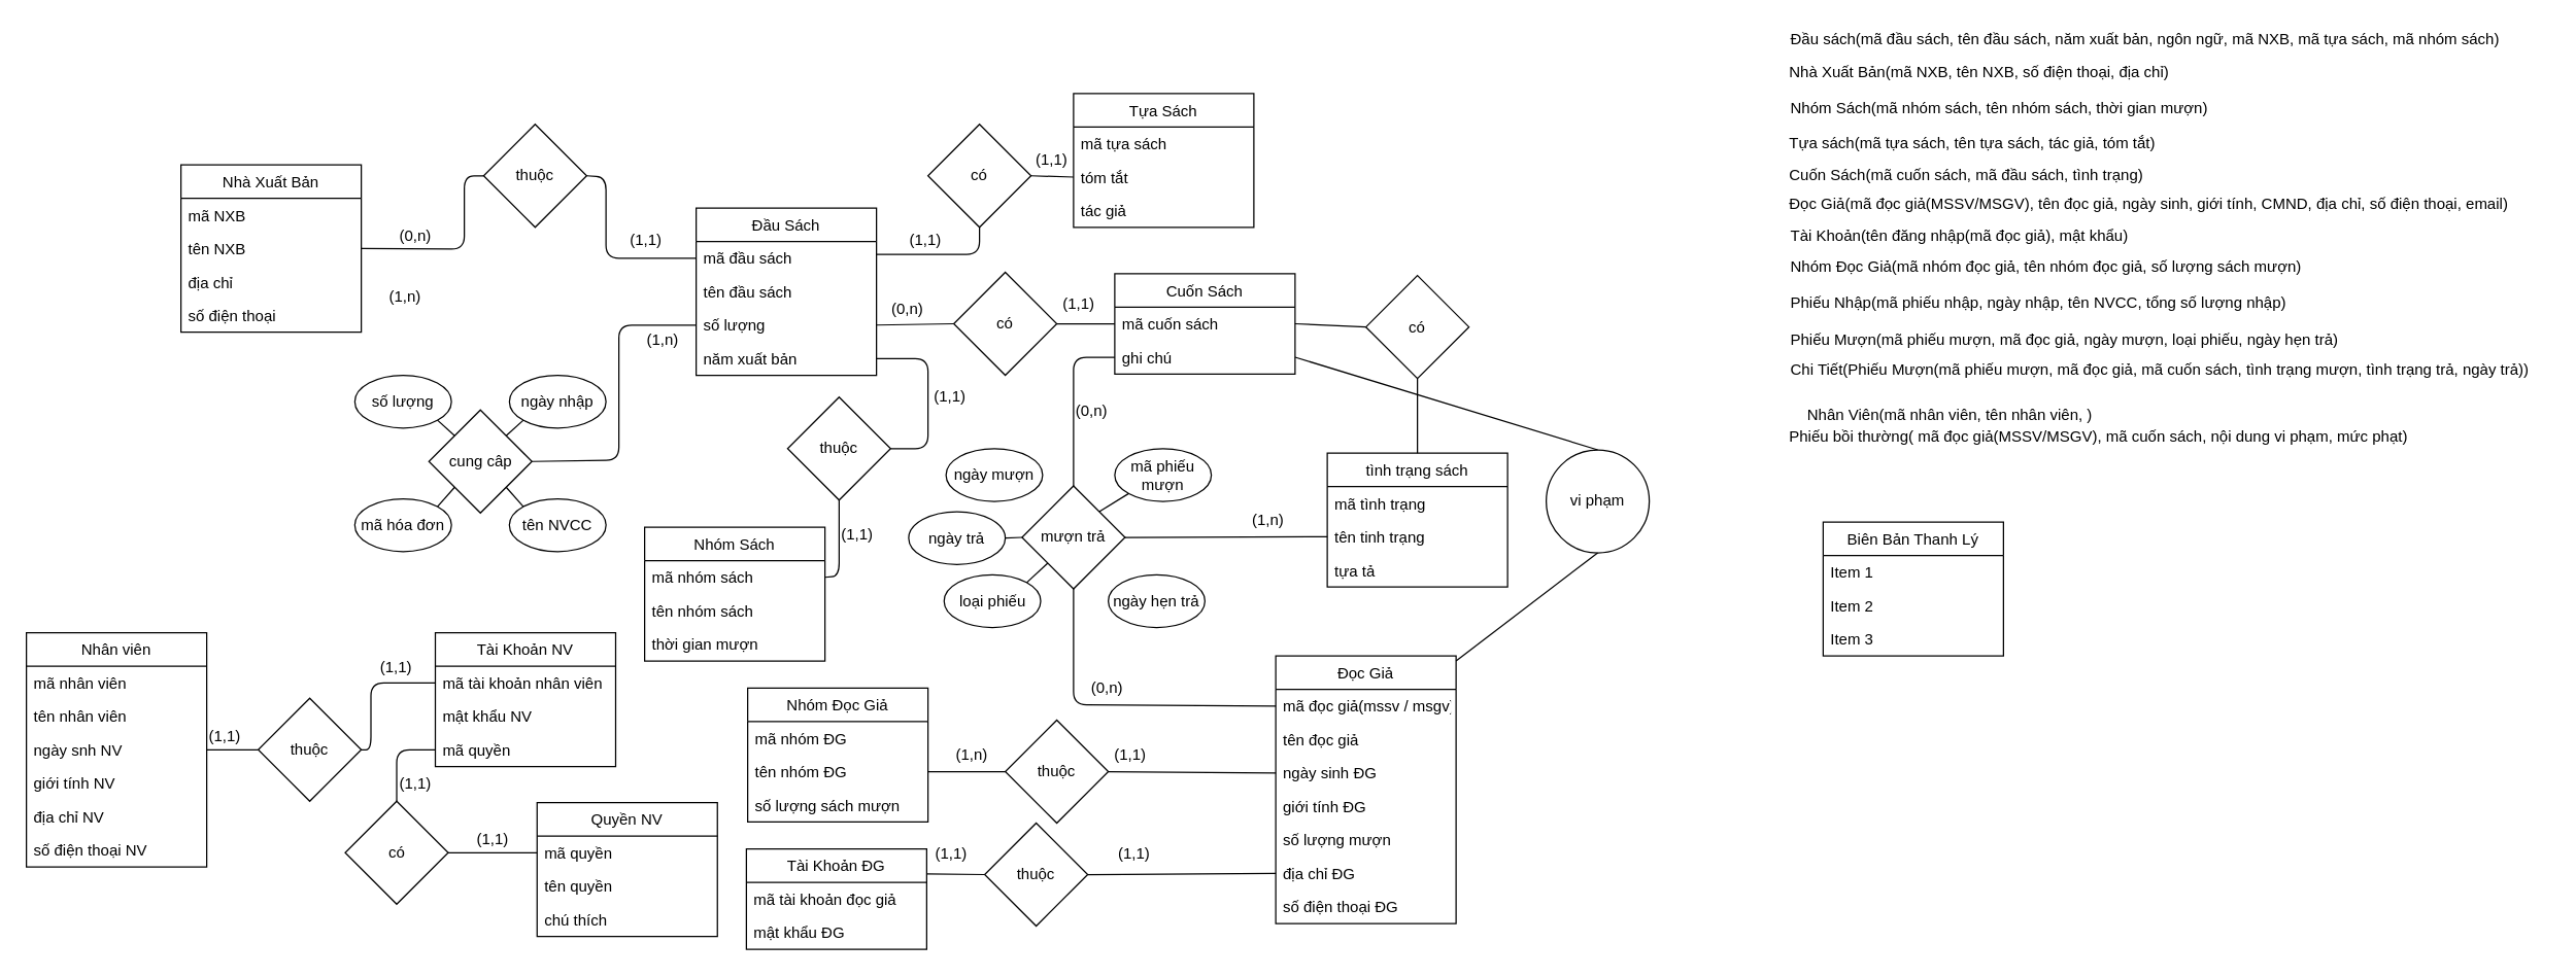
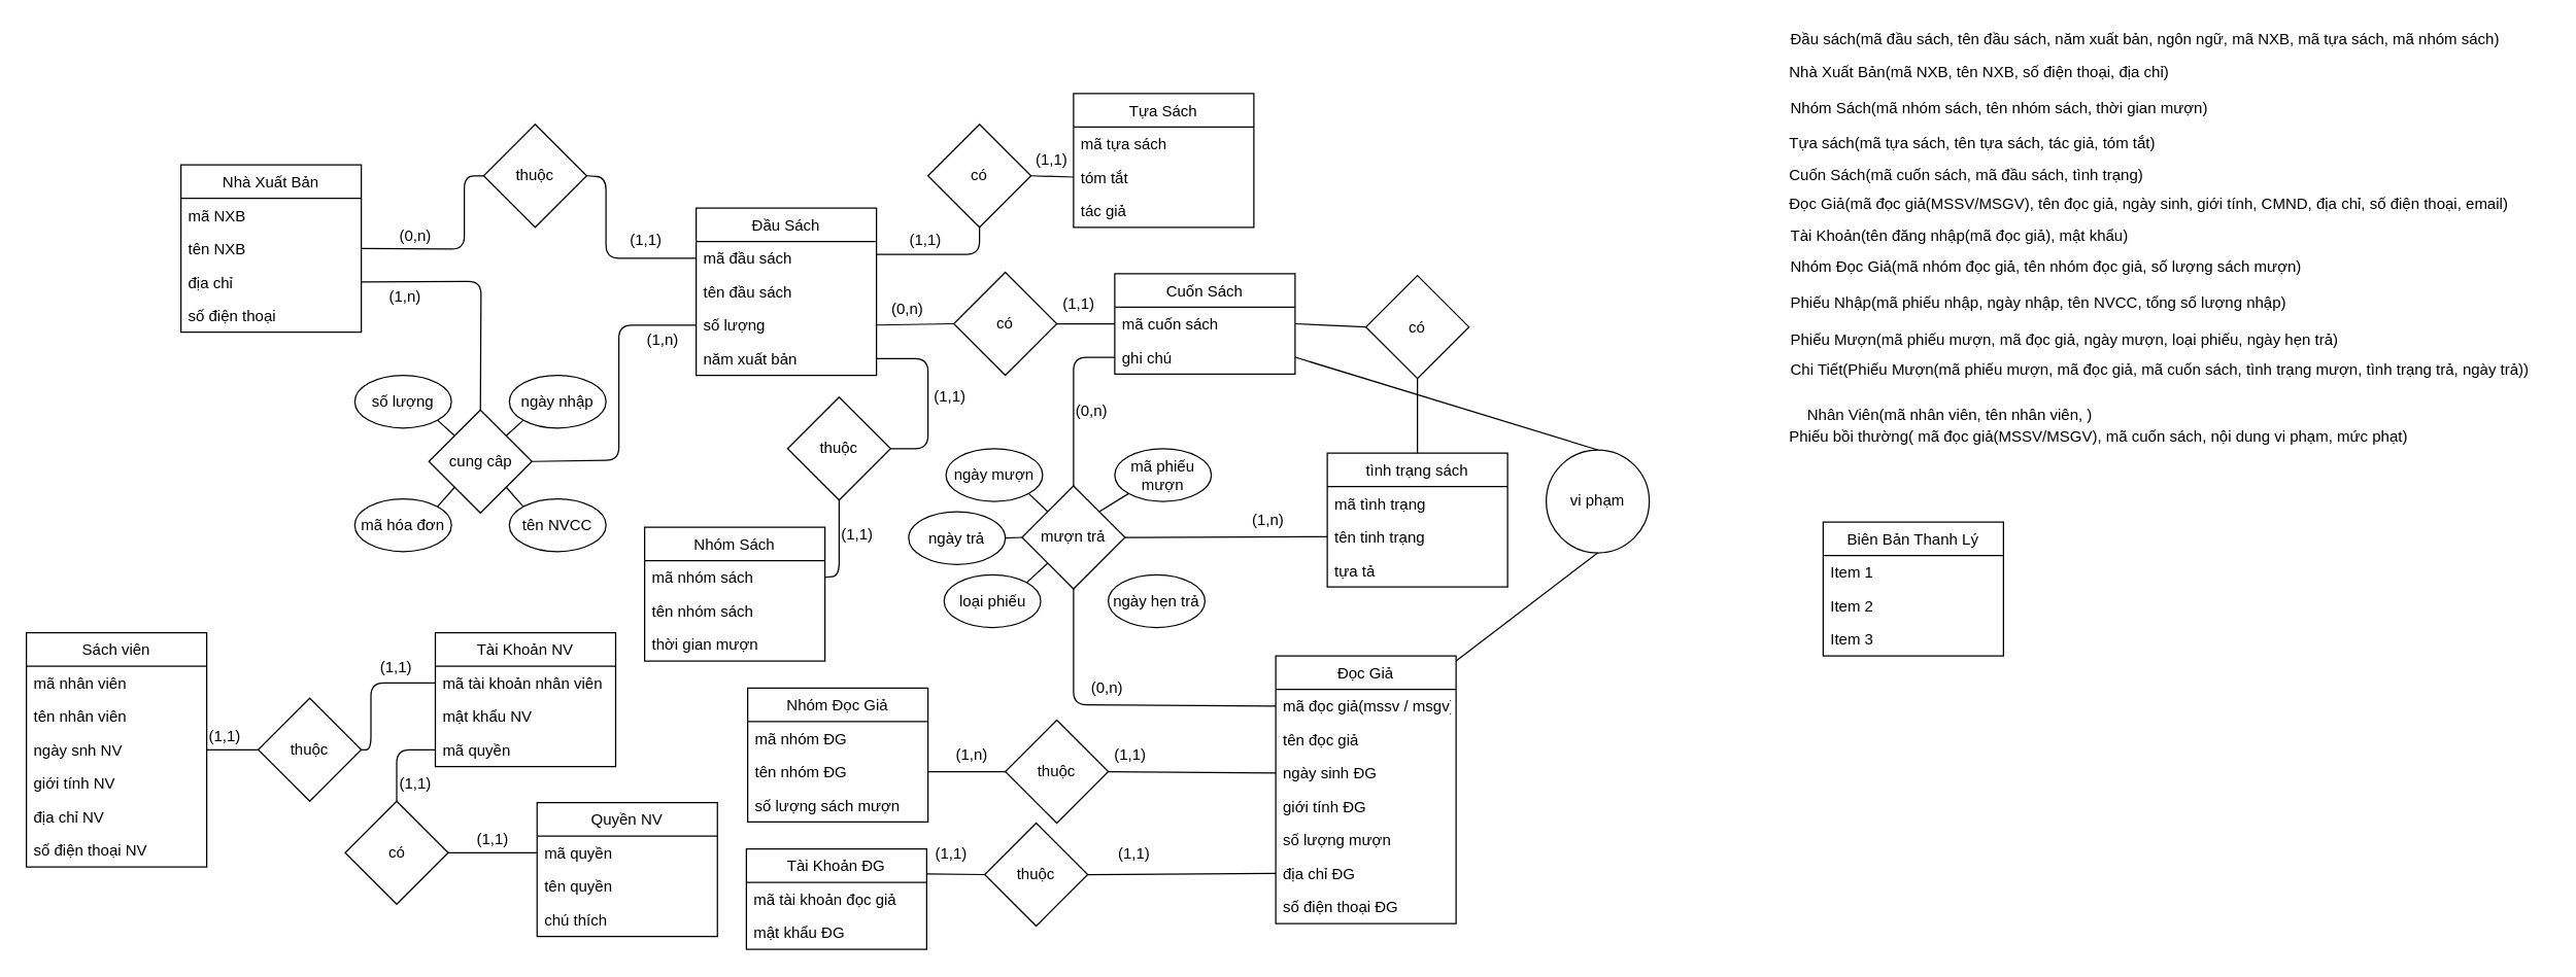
+ <mxCell id="63" value="" style="endArrow=none;html=1;entryX=0.5;entryY=0;entryDx=0;entryDy=0;exitX=1;exitY=0.5;exitDx=0;exitDy=0;" parent="1" source="36" target="42" edge="1"><mxGeometry width="50" height="50" relative="1" as="geometry"><mxPoint x="320" y="267" as="sourcePoint" /><mxPoint x="370" y="217" as="targetPoint" /><Array as="points"><mxPoint x="373" y="218" /></Array></mxGeometry></mxCell>
+ <mxCell id="76" value="" style="endArrow=none;html=1;entryX=1;entryY=1;entryDx=0;entryDy=0;exitX=0;exitY=0;exitDx=0;exitDy=0;" parent="1" source="54" target="68" edge="1"><mxGeometry width="50" height="50" relative="1" as="geometry"><mxPoint x="640" y="447" as="sourcePoint" /><mxPoint x="690" y="397" as="targetPoint" /></mxGeometry></mxCell>
- <mxCell id="90" value="Nhân viên" style="swimlane;fontStyle=0;childLayout=stackLayout;horizontal=1;startSize=26;fillColor=none;horizontalStack=0;resizeParent=1;resizeParentMax=0;resizeLast=0;collapsible=1;marginBottom=0;" parent="1" vertex="1"><mxGeometry x="20" y="491" width="140" height="182" as="geometry" /></mxCell>
+ <mxCell id="90" value="Sách viên" style="swimlane;fontStyle=0;childLayout=stackLayout;horizontal=1;startSize=26;fillColor=none;horizontalStack=0;resizeParent=1;resizeParentMax=0;resizeLast=0;collapsible=1;marginBottom=0;" parent="1" vertex="1"><mxGeometry x="20" y="491" width="140" height="182" as="geometry" /></mxCell>
